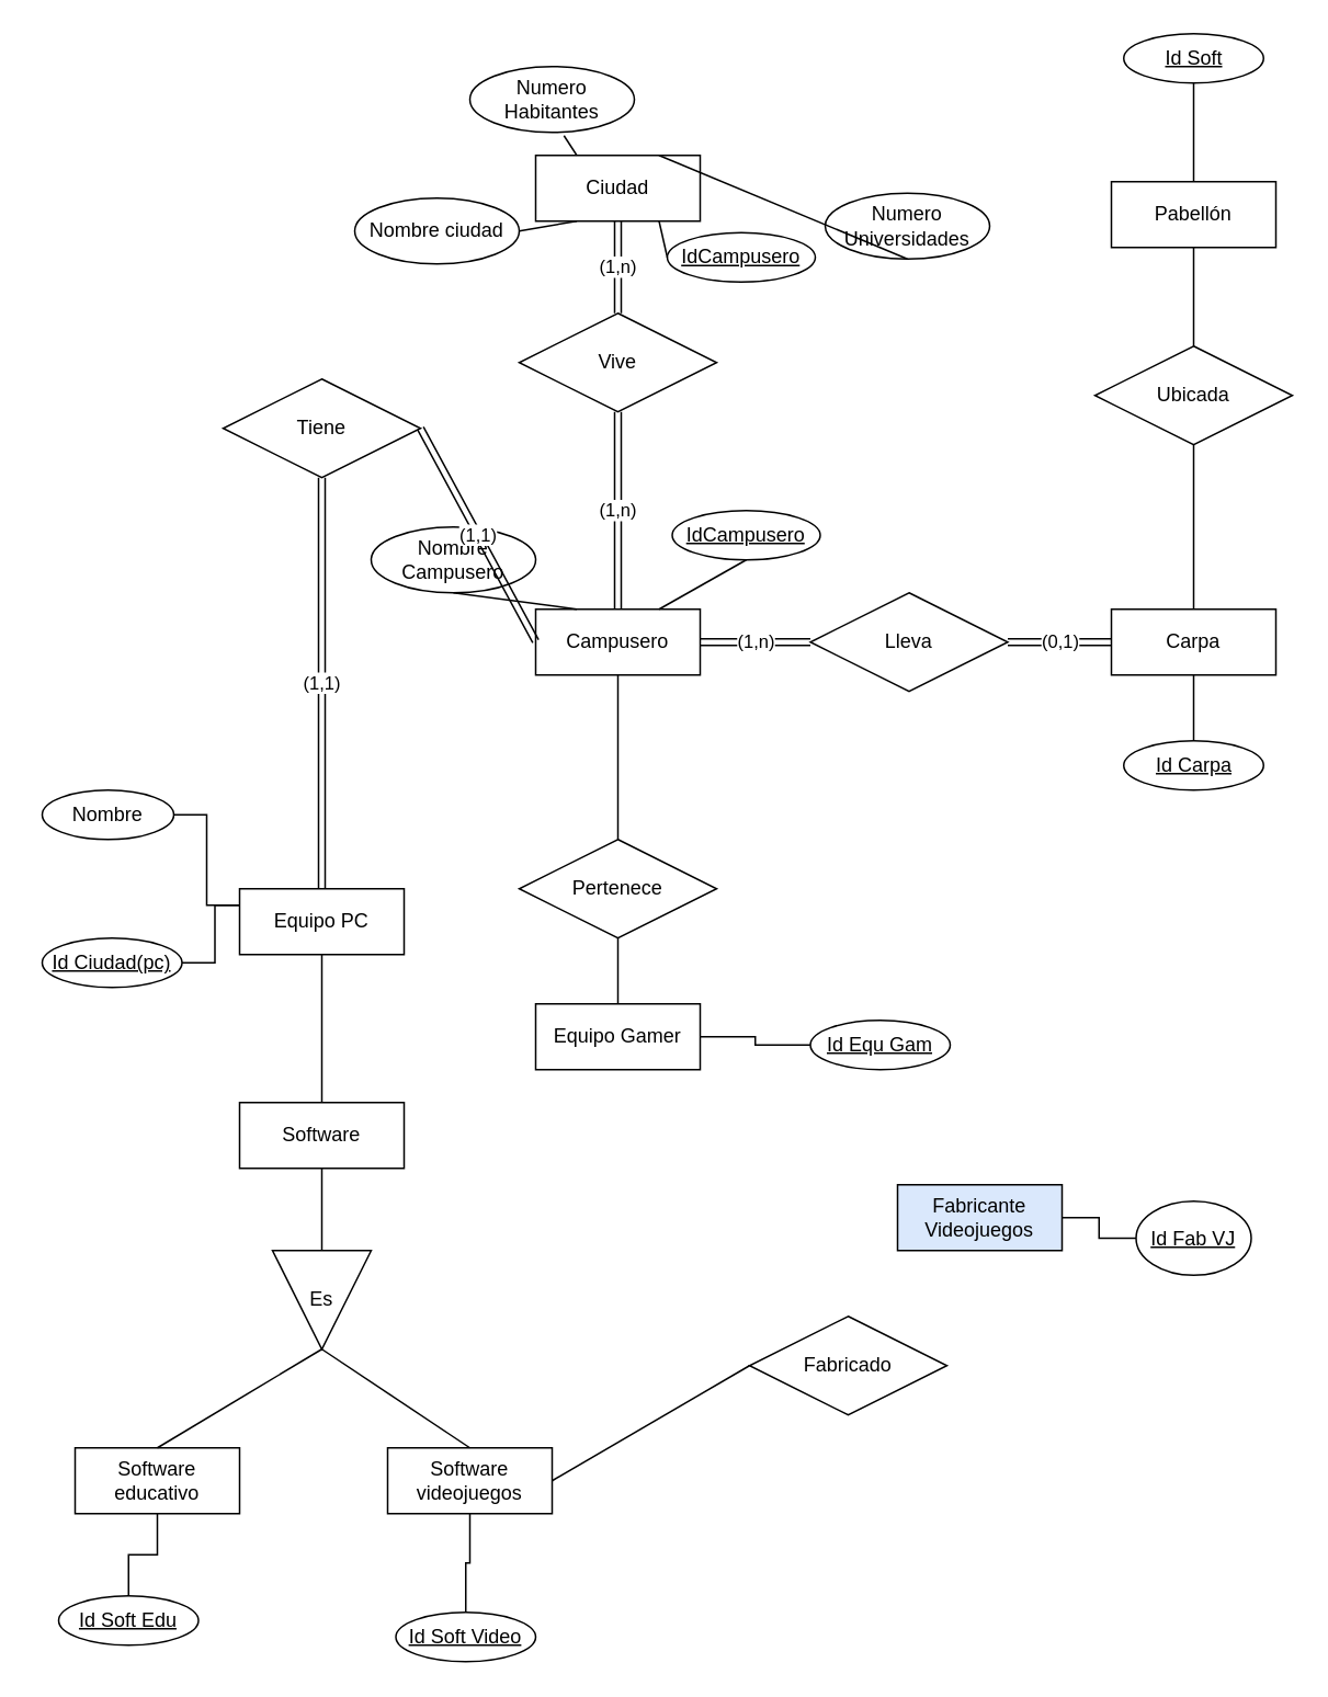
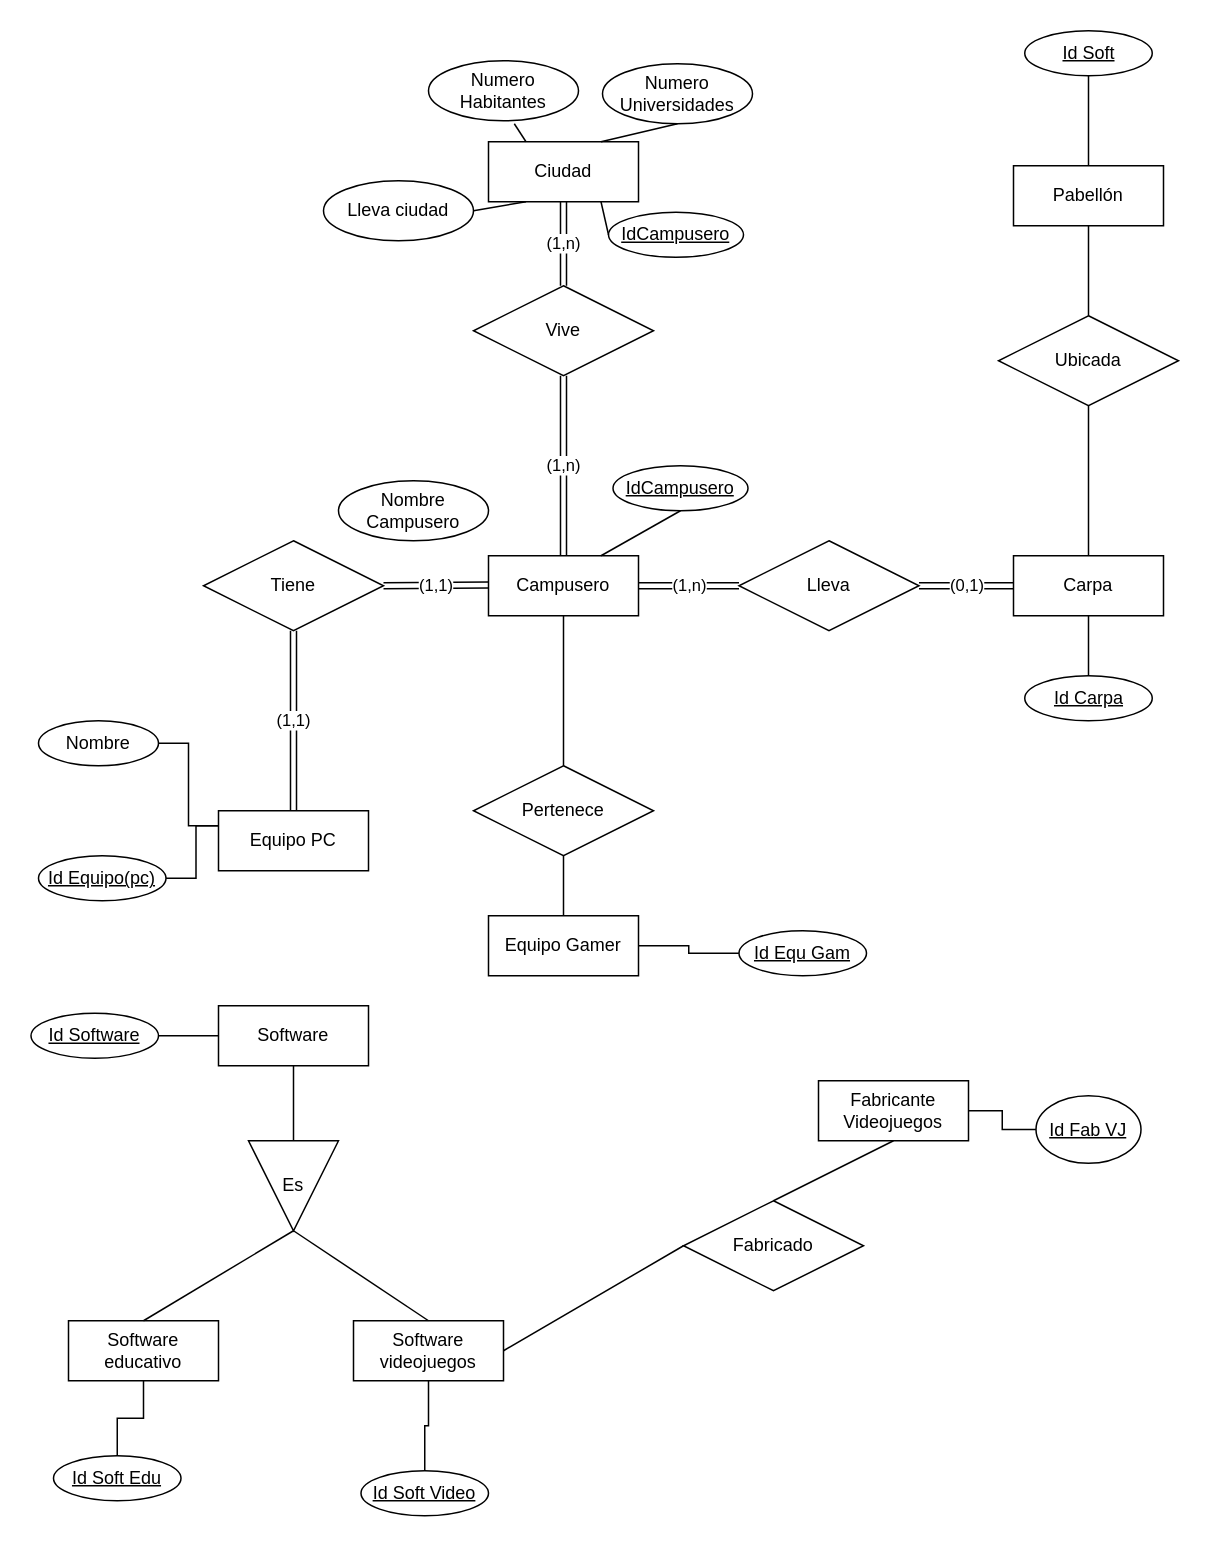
- <mxCell id="27" value="Numero Universidades" style="ellipse;whiteSpace=wrap;html=1;align=center;" vertex="1" parent="1"><mxGeometry x="501" y="117" width="100" height="40" as="geometry" /></mxCell>
+ <mxCell id="27" value="Numero Universidades" style="ellipse;whiteSpace=wrap;html=1;align=center;" vertex="1" parent="1"><mxGeometry x="401" y="42" width="100" height="40" as="geometry" /></mxCell>
- <mxCell id="31" value="Nombre ciudad" style="ellipse;whiteSpace=wrap;html=1;align=center;" vertex="1" parent="1"><mxGeometry x="215" y="120" width="100" height="40" as="geometry" /></mxCell>
+ <mxCell id="31" value="Lleva ciudad" style="ellipse;whiteSpace=wrap;html=1;align=center;" vertex="1" parent="1"><mxGeometry x="215" y="120" width="100" height="40" as="geometry" /></mxCell>
- <mxCell id="19" value="Tiene" style="shape=rhombus;perimeter=rhombusPerimeter;whiteSpace=wrap;html=1;align=center;" vertex="1" parent="1"><mxGeometry x="135" y="230" width="120" height="60" as="geometry" /></mxCell>
+ <mxCell id="19" value="Tiene" style="shape=rhombus;perimeter=rhombusPerimeter;whiteSpace=wrap;html=1;align=center;" vertex="1" parent="1"><mxGeometry x="135" width="120" height="60" as="geometry" y="360" /></mxCell>
- <mxCell id="22" value="" style="endArrow=none;html=1;rounded=0;exitX=0.5;exitY=1;exitDx=0;exitDy=0;entryX=0.25;entryY=0;entryDx=0;entryDy=0;" edge="1" parent="1" source="17" target="2"><mxGeometry relative="1" as="geometry"><mxPoint x="335" y="320" as="sourcePoint" /><mxPoint x="495" y="320" as="targetPoint" /></mxGeometry></mxCell>
- <mxCell id="54" value="Id Ciudad(pc)" style="ellipse;whiteSpace=wrap;html=1;align=center;fontStyle=4;" vertex="1" parent="1"><mxGeometry x="25" y="570" width="85" height="30" as="geometry" /></mxCell>
+ <mxCell id="54" value="Id Equipo(pc)" style="ellipse;whiteSpace=wrap;html=1;align=center;fontStyle=4;" vertex="1" parent="1"><mxGeometry x="25" y="570" width="85" height="30" as="geometry" /></mxCell>
- <mxCell id="39" value="" style="endArrow=none;html=1;rounded=0;exitX=0.5;exitY=1;exitDx=0;exitDy=0;entryX=0.5;entryY=0;entryDx=0;entryDy=0;" edge="1" parent="1" source="10" target="11"><mxGeometry relative="1" as="geometry"><mxPoint x="335" y="670" as="sourcePoint" /><mxPoint x="495" y="670" as="targetPoint" /></mxGeometry></mxCell>
+ <mxCell id="60" value="Id Software" style="ellipse;whiteSpace=wrap;html=1;align=center;fontStyle=4;" vertex="1" parent="1"><mxGeometry x="20" y="675" width="85" height="30" as="geometry" /></mxCell>
+ <mxCell id="59" value="" style="edgeStyle=orthogonalEdgeStyle;rounded=0;orthogonalLoop=1;jettySize=auto;html=1;strokeColor=default;align=center;verticalAlign=middle;fontFamily=Helvetica;fontSize=11;fontColor=default;labelBackgroundColor=default;endArrow=none;endFill=0;" edge="1" parent="1" source="60" target="11"><mxGeometry relative="1" as="geometry" /></mxCell>
- <mxCell id="16" value="Fabricante Videojuegos" style="whiteSpace=wrap;html=1;align=center;fillColor=#dae8fc;" vertex="1" parent="1"><mxGeometry x="545" y="720" width="100" height="40" as="geometry" /></mxCell>
+ <mxCell id="16" value="Fabricante Videojuegos" style="whiteSpace=wrap;html=1;align=center;" vertex="1" parent="1"><mxGeometry x="545" y="720" width="100" height="40" as="geometry" /></mxCell>
+ <mxCell id="49" value="" style="endArrow=none;html=1;rounded=0;entryX=0.5;entryY=1;entryDx=0;entryDy=0;exitX=0.5;exitY=0;exitDx=0;exitDy=0;" edge="1" parent="1" source="48" target="16"><mxGeometry relative="1" as="geometry"><mxPoint x="335" y="690" as="sourcePoint" /><mxPoint x="495" y="690" as="targetPoint" /></mxGeometry></mxCell>
